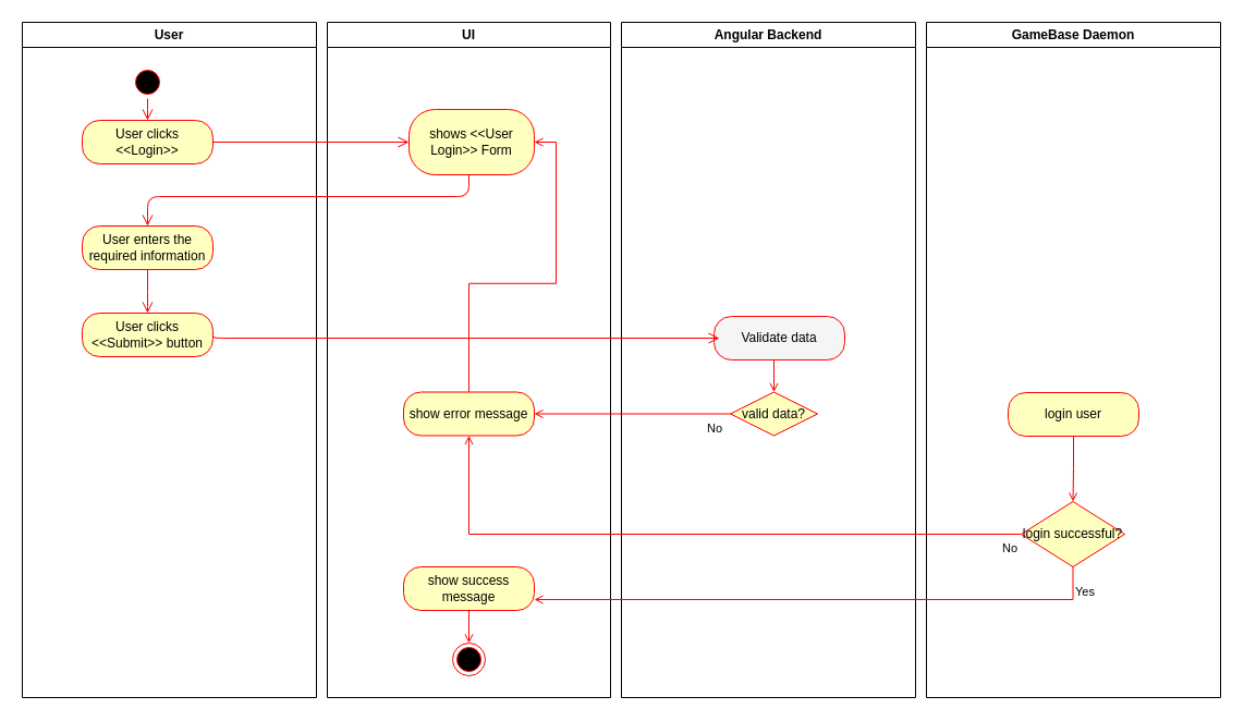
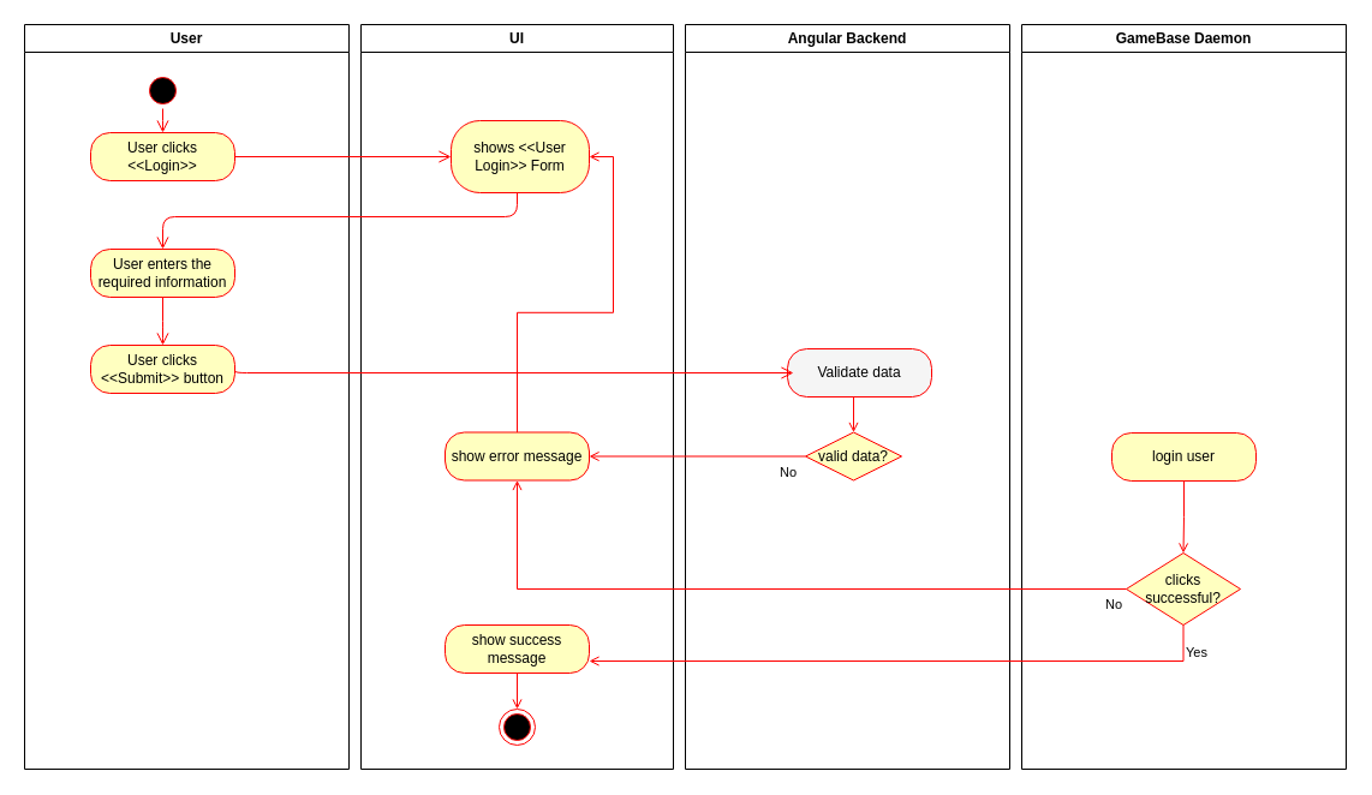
- <mxCell id="24" value="&lt;div&gt;login successful?&lt;/div&gt;" style="rhombus;whiteSpace=wrap;html=1;fillColor=#ffffc0;strokeColor=#ff0000;" parent="21" vertex="1"><mxGeometry x="87" y="440" width="95" height="60" as="geometry" /></mxCell>
+ <mxCell id="24" value="&lt;div&gt;clicks successful?&lt;/div&gt;" style="rhombus;whiteSpace=wrap;html=1;fillColor=#ffffc0;strokeColor=#ff0000;" parent="21" vertex="1"><mxGeometry x="87" y="440" width="95" height="60" as="geometry" /></mxCell>
